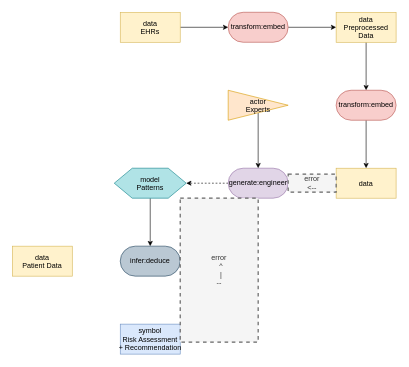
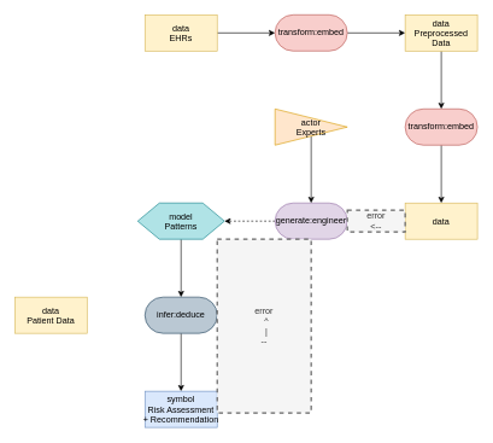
+ <mxCell id="18" style="edgeStyle=orthogonalEdgeStyle;rounded=0;orthogonalLoop=1;jettySize=auto;html=1;exitX=0.5;exitY=1;exitDx=0;exitDy=0;entryX=0.5;entryY=0;entryDx=0;entryDy=0;" parent="1" source="19" target="21" edge="1"><mxGeometry relative="1" as="geometry" /></mxCell>
